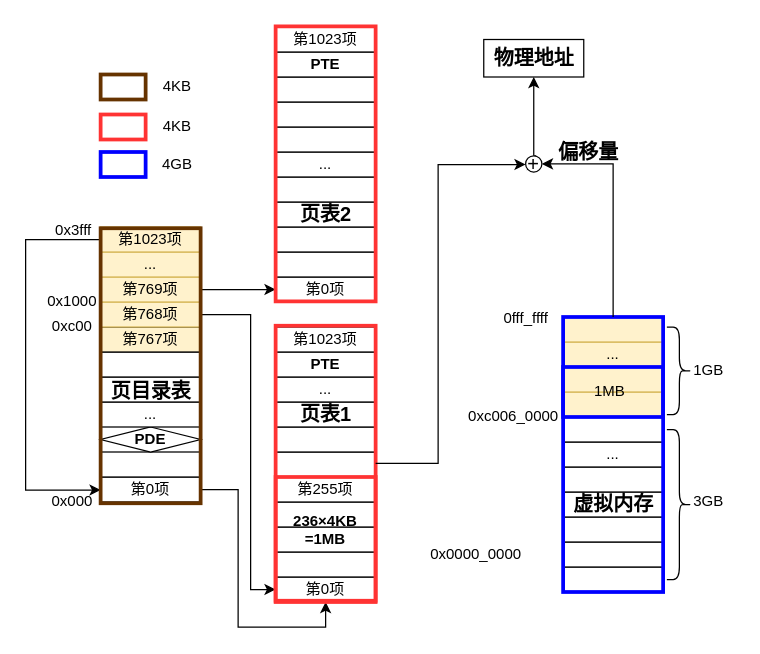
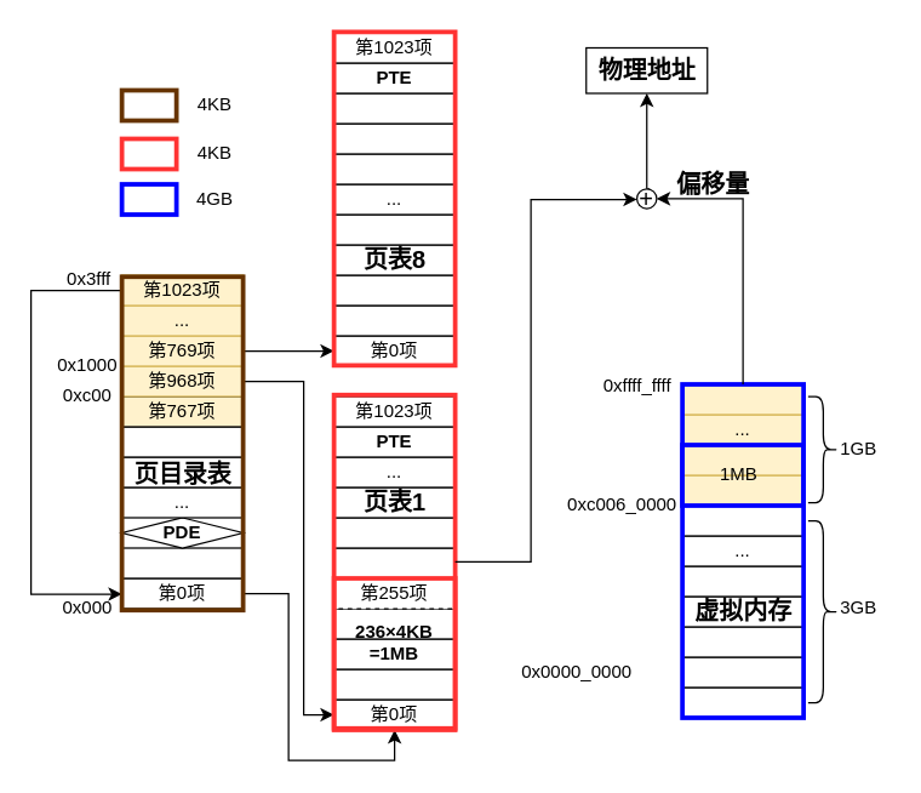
- <mxCell id="44" value="&lt;b style=&quot;font-size: 16px;&quot;&gt;页表2&lt;/b&gt;" style="text;html=1;align=center;verticalAlign=middle;resizable=0;points=[];autosize=1;strokeColor=none;fillColor=none;spacing=0;fontSize=16;" parent="1" vertex="1"><mxGeometry x="230" y="156" width="60" height="30" as="geometry" /></mxCell>
+ <mxCell id="44" value="&lt;b style=&quot;font-size: 16px;&quot;&gt;页表8&lt;/b&gt;" style="text;html=1;align=center;verticalAlign=middle;resizable=0;points=[];autosize=1;strokeColor=none;fillColor=none;spacing=0;fontSize=16;" parent="1" vertex="1"><mxGeometry x="230" y="156" width="60" height="30" as="geometry" /></mxCell>
- <mxCell id="11" value="第768项" style="rounded=0;whiteSpace=wrap;html=1;fillColor=#fff2cc;strokeColor=#d6b656;" parent="1" vertex="1"><mxGeometry x="80" y="241" width="80" height="20" as="geometry" /></mxCell>
+ <mxCell id="11" value="第968项" style="rounded=0;whiteSpace=wrap;html=1;fillColor=#fff2cc;strokeColor=#d6b656;" parent="1" vertex="1"><mxGeometry x="80" y="241" width="80" height="20" as="geometry" /></mxCell>
- <mxCell id="59" value="0fff_ffff" style="text;html=1;align=center;verticalAlign=middle;resizable=0;points=[];autosize=1;strokeColor=none;fillColor=none;spacing=0;" parent="1" vertex="1"><mxGeometry x="390" y="244" width="60" height="20" as="geometry" /></mxCell>
+ <mxCell id="59" value="0xffff_ffff" style="text;html=1;align=center;verticalAlign=middle;resizable=0;points=[];autosize=1;strokeColor=none;fillColor=none;spacing=0;" parent="1" vertex="1"><mxGeometry x="390" y="244" width="60" height="20" as="geometry" /></mxCell>
- <mxCell id="25" value="第255项" style="rounded=0;whiteSpace=wrap;html=1;" parent="1" vertex="1"><mxGeometry x="220" y="381" width="80" height="20" as="geometry" /></mxCell>
+ <mxCell id="25" value="第255项" style="rounded=0;whiteSpace=wrap;html=1;dashed=1;" parent="1" vertex="1"><mxGeometry x="220" y="381" width="80" height="20" as="geometry" /></mxCell>
